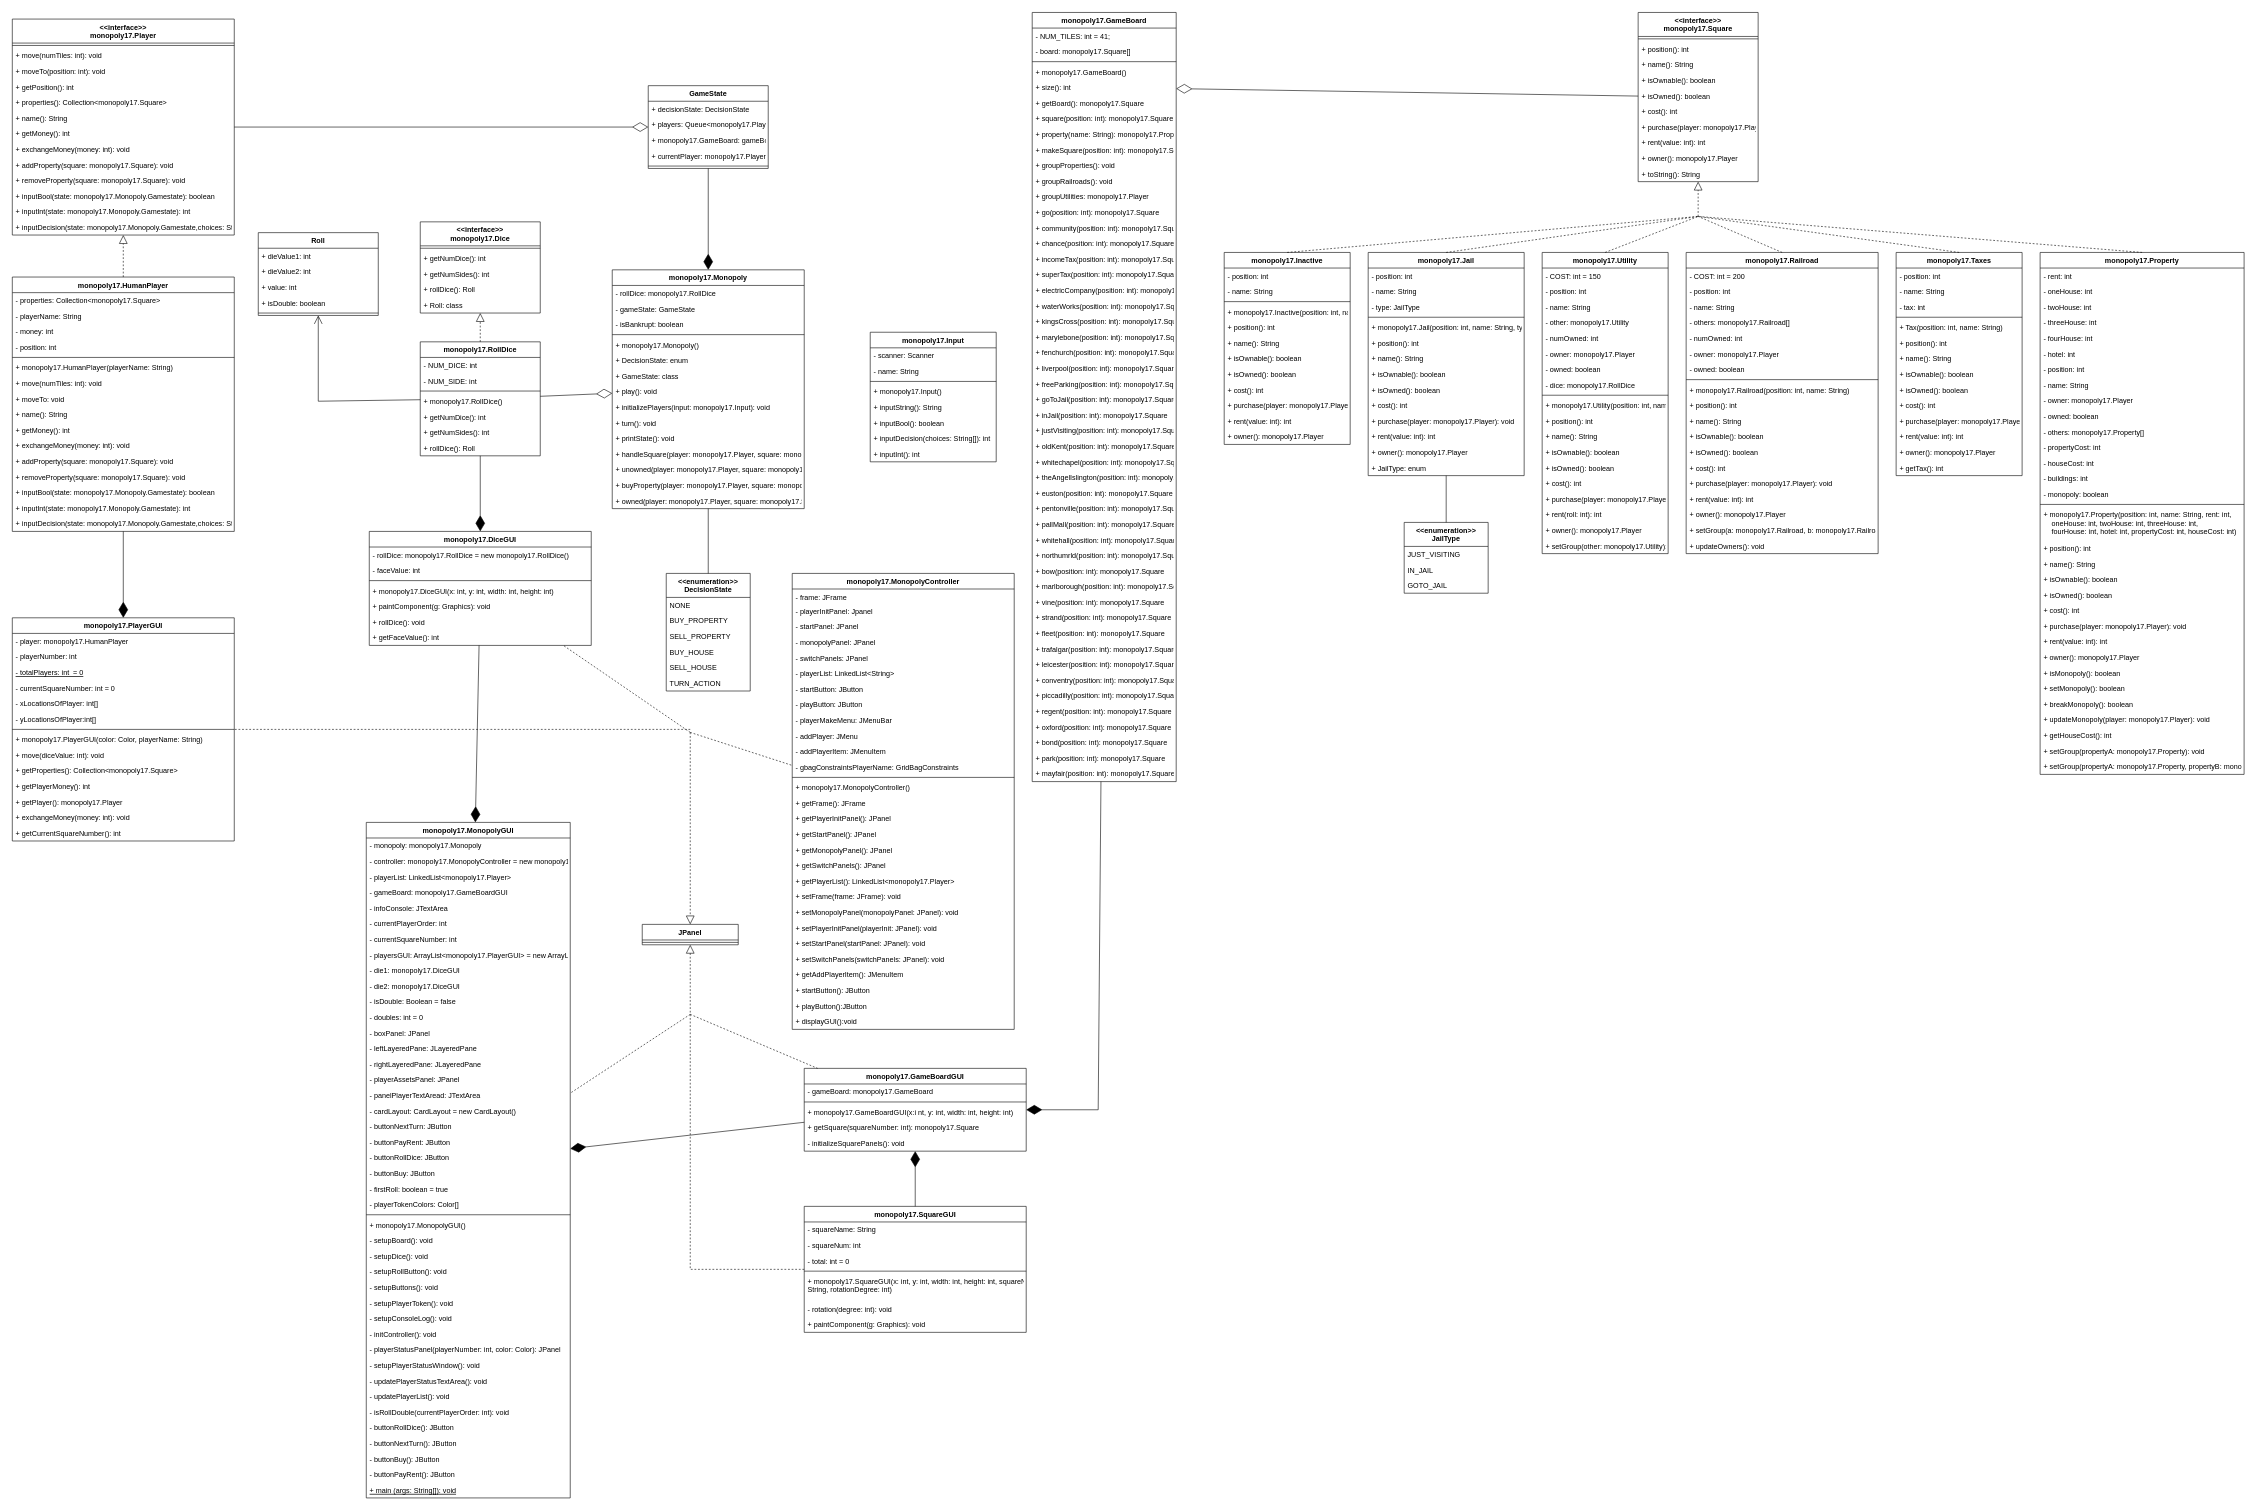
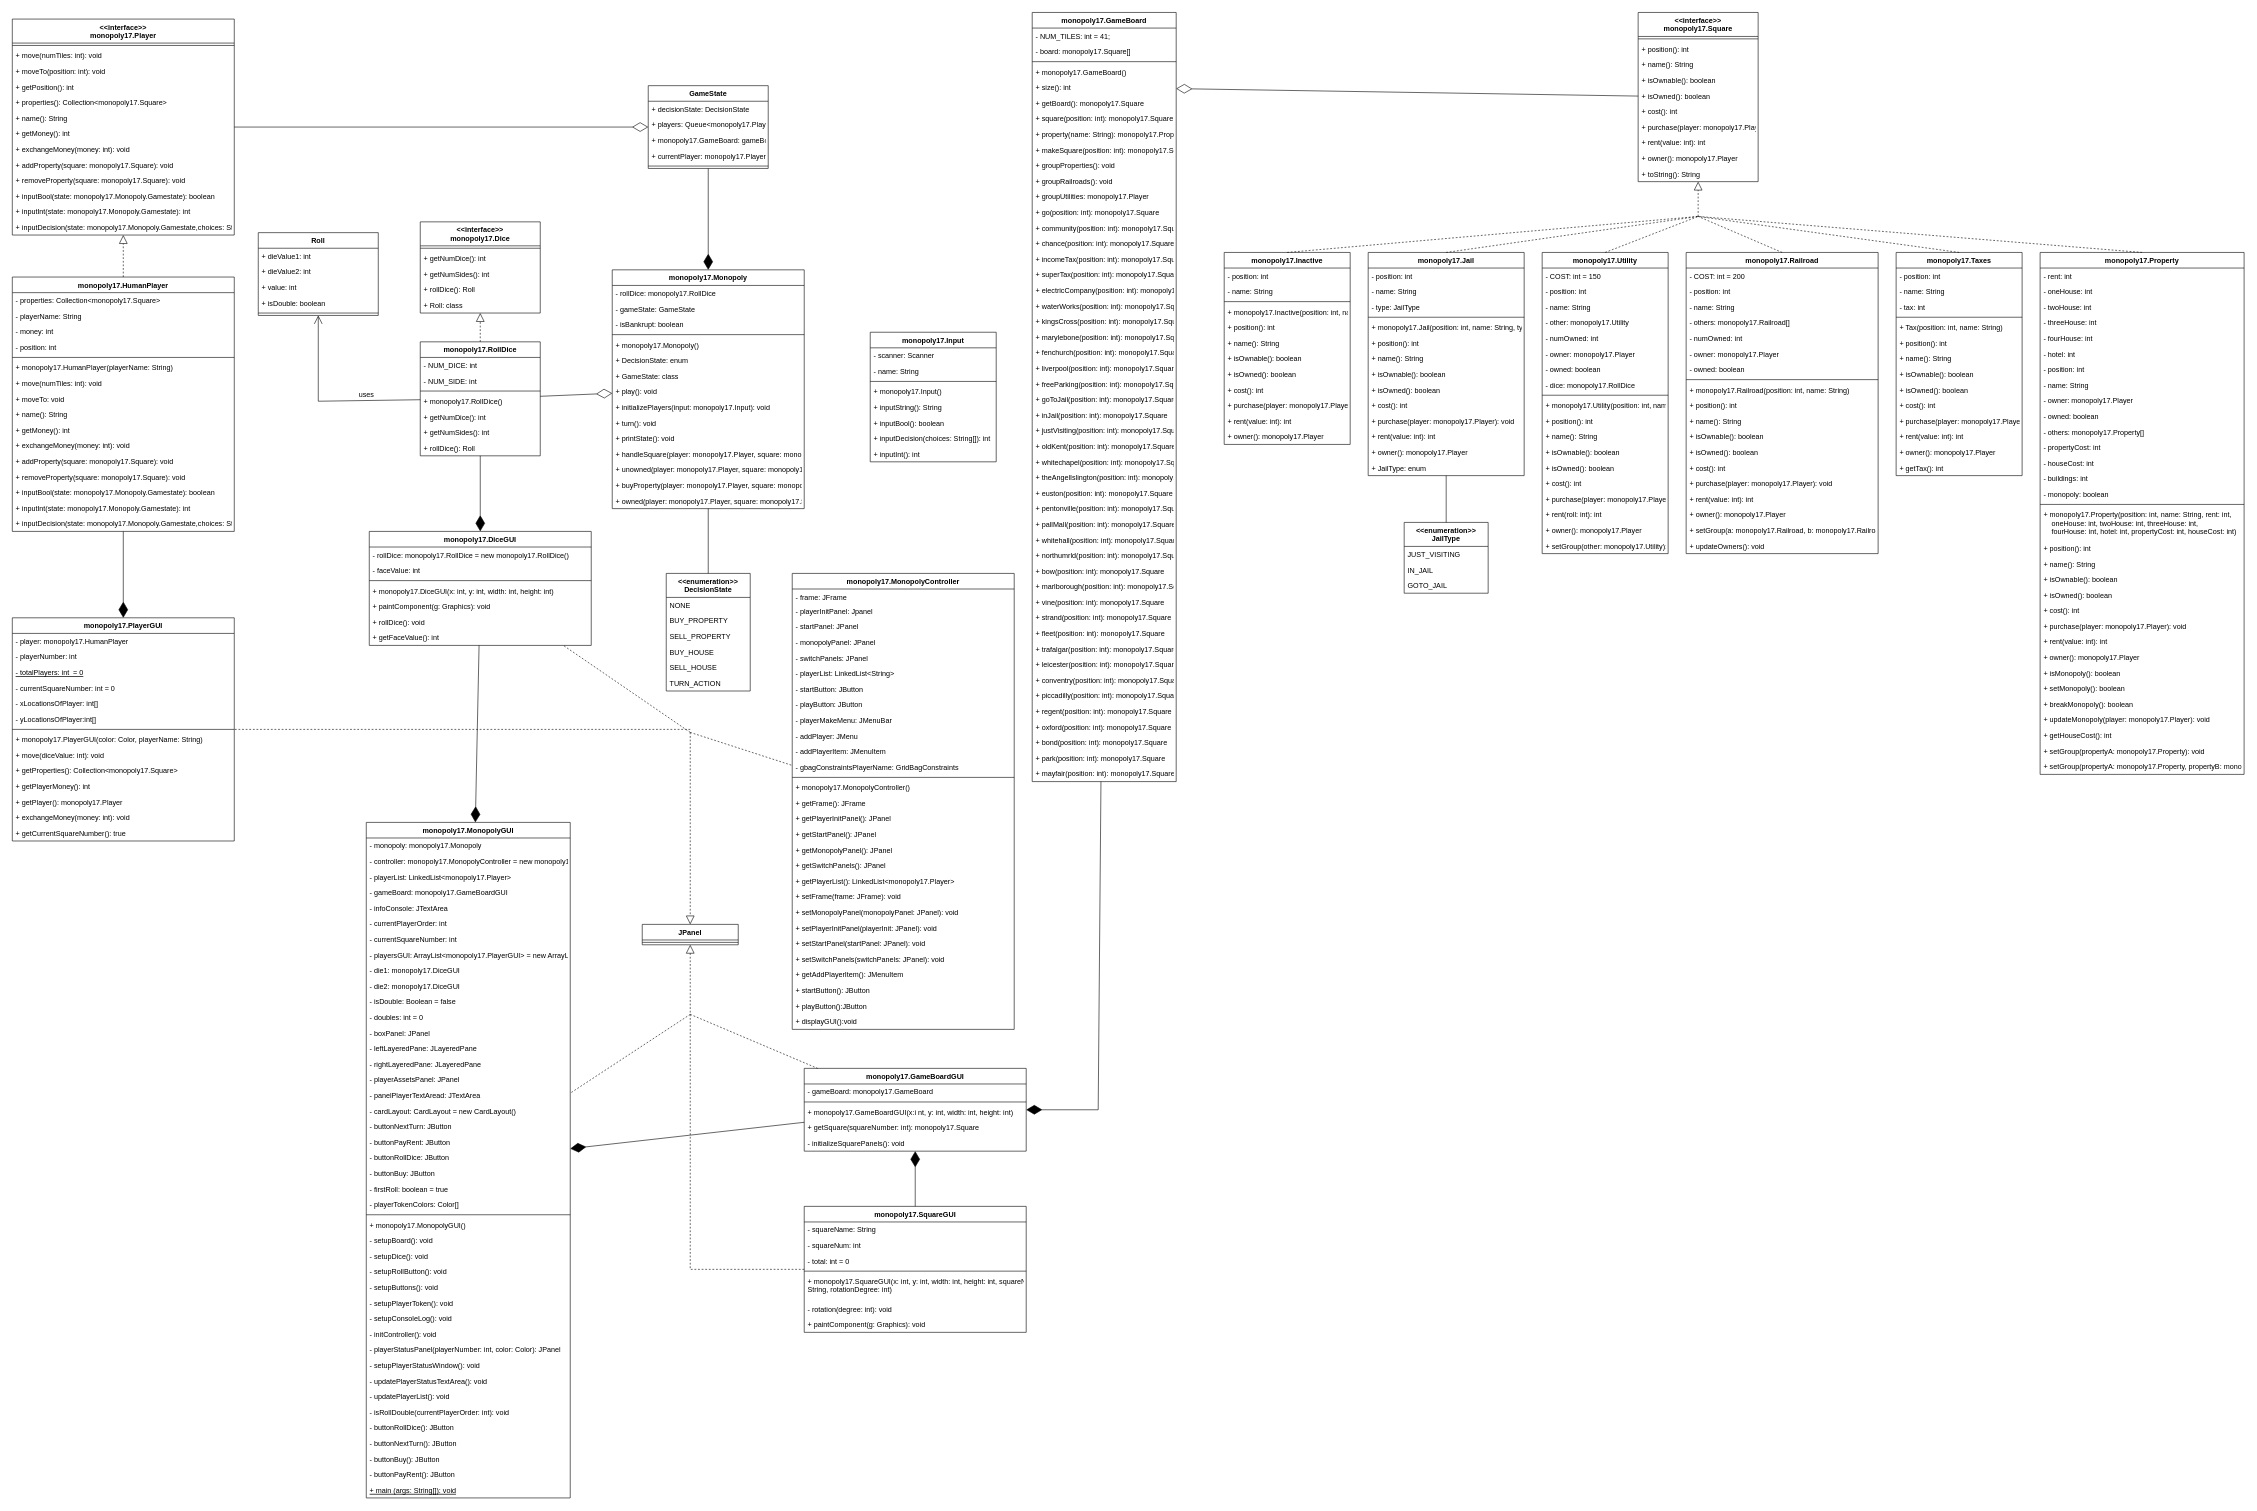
+ <mxCell id="188" value="uses" style="text;html=1;align=center;verticalAlign=middle;resizable=0;points=[];autosize=1;strokeColor=none;fillColor=none;" parent="1" vertex="1"><mxGeometry x="590" y="647" width="40" height="20" as="geometry" /></mxCell>
- <mxCell id="348" value="+ getCurrentSquareNumber(): int" style="text;strokeColor=none;fillColor=none;align=left;verticalAlign=top;spacingLeft=4;spacingRight=4;overflow=hidden;rotatable=0;points=[[0,0.5],[1,0.5]];portConstraint=eastwest;" parent="334" vertex="1"><mxGeometry y="346" width="370" height="26" as="geometry" /></mxCell>
+ <mxCell id="348" value="+ getCurrentSquareNumber(): true" style="text;strokeColor=none;fillColor=none;align=left;verticalAlign=top;spacingLeft=4;spacingRight=4;overflow=hidden;rotatable=0;points=[[0,0.5],[1,0.5]];portConstraint=eastwest;" parent="334" vertex="1"><mxGeometry y="346" width="370" height="26" as="geometry" /></mxCell>
